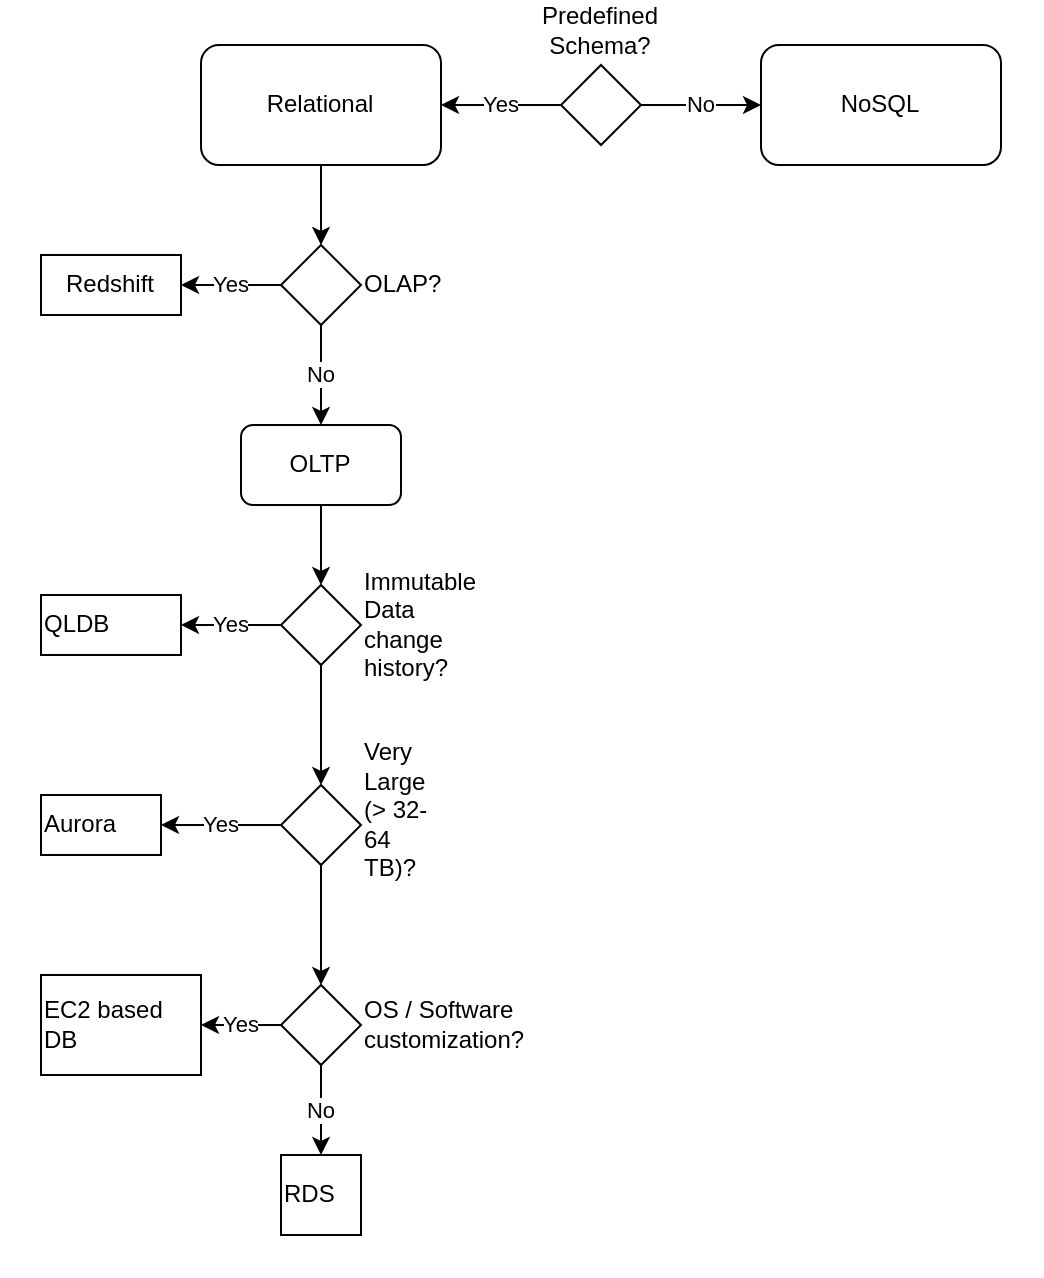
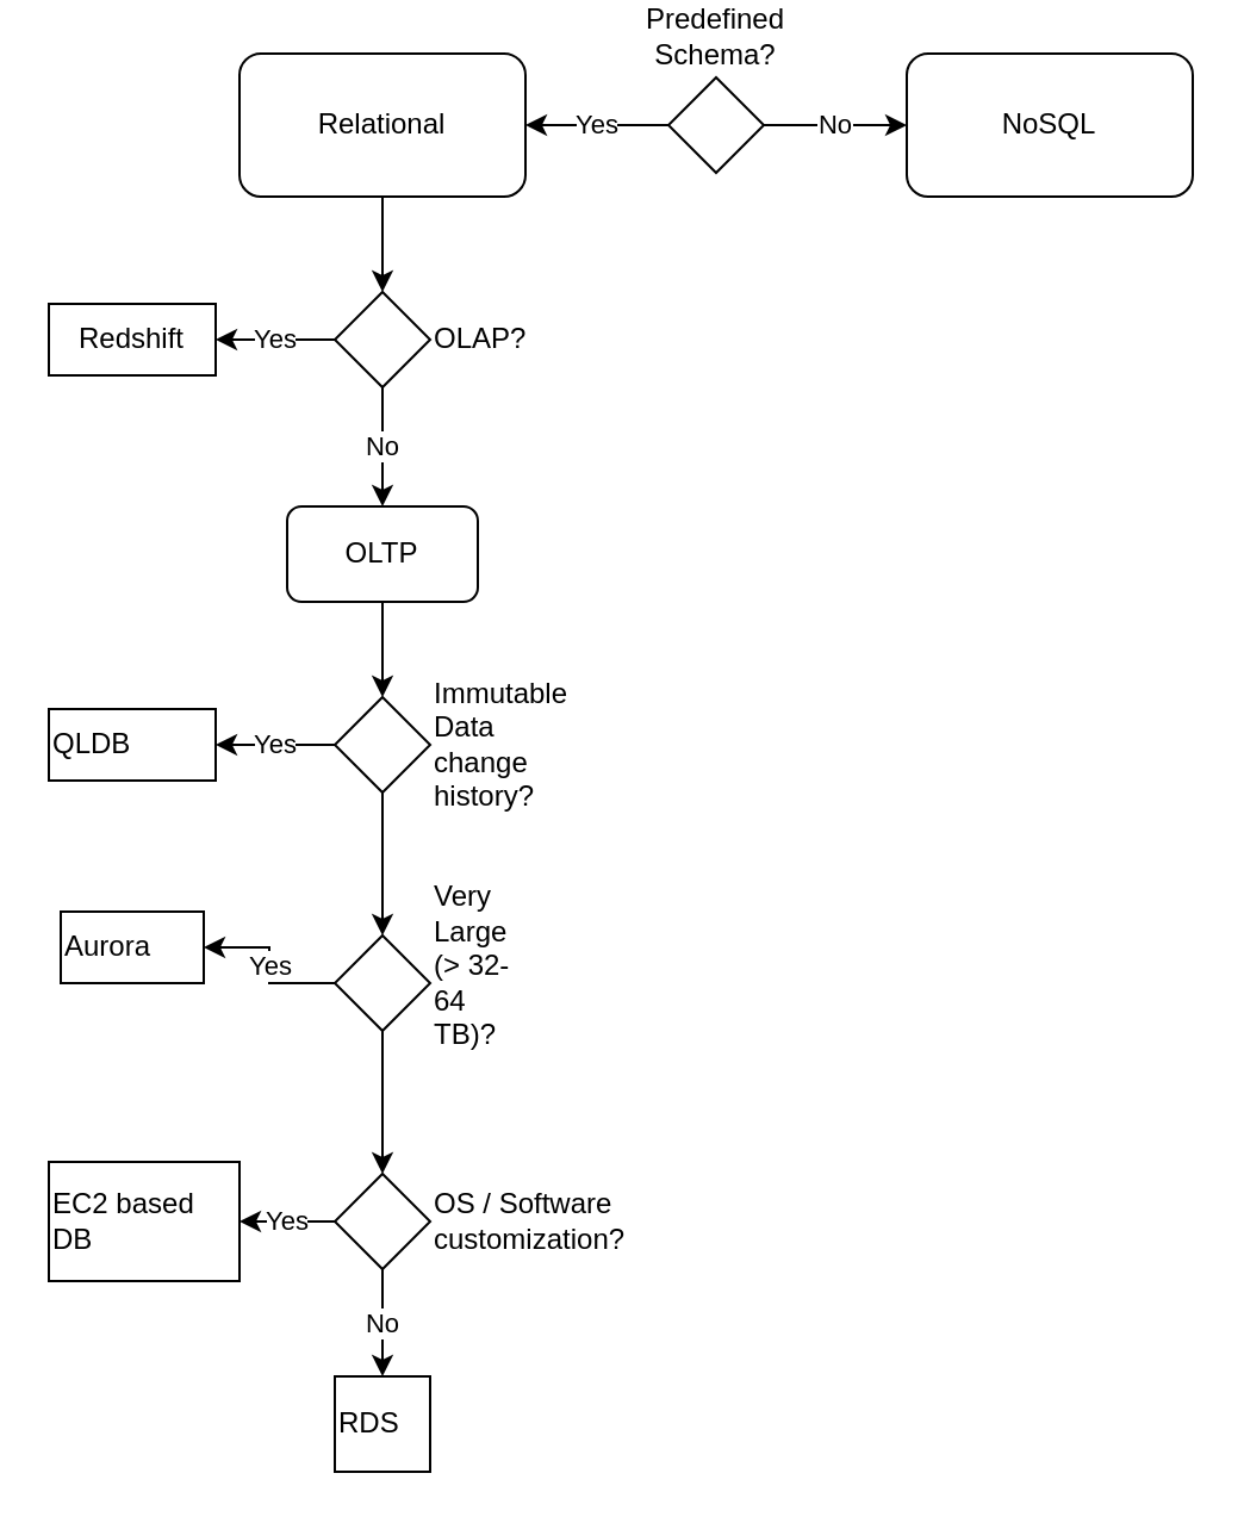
- <mxCell id="21" value="Aurora" style="whiteSpace=wrap;html=1;align=left;" vertex="1" parent="1"><mxGeometry x="20" y="395" width="60" height="30" as="geometry" /></mxCell>
+ <mxCell id="21" value="Aurora" style="whiteSpace=wrap;html=1;align=left;" vertex="1" parent="1"><mxGeometry x="25" y="380" width="60" height="30" as="geometry" /></mxCell>
